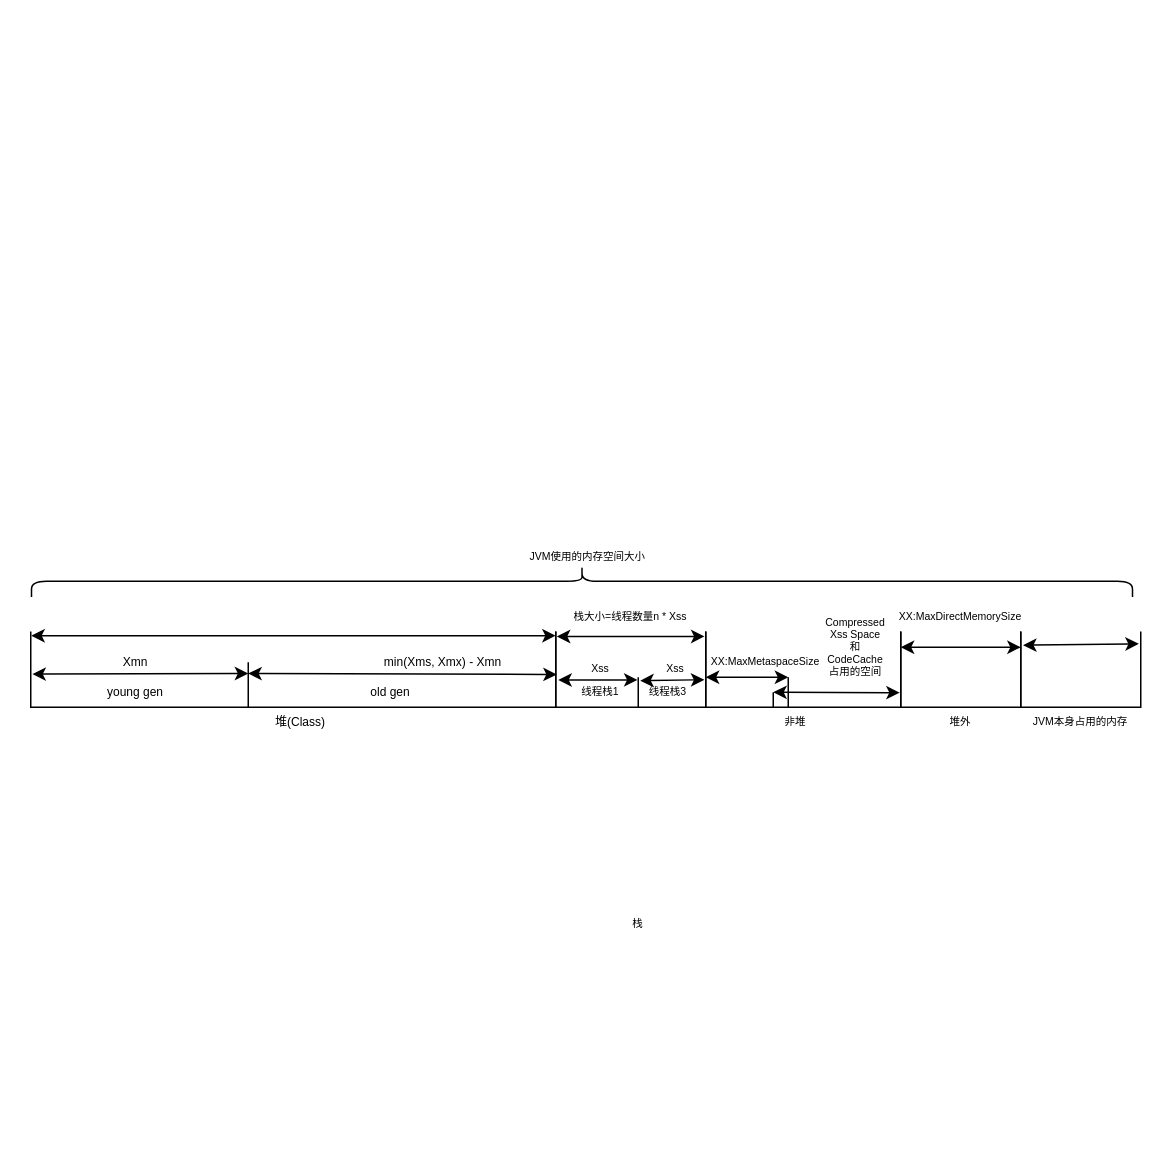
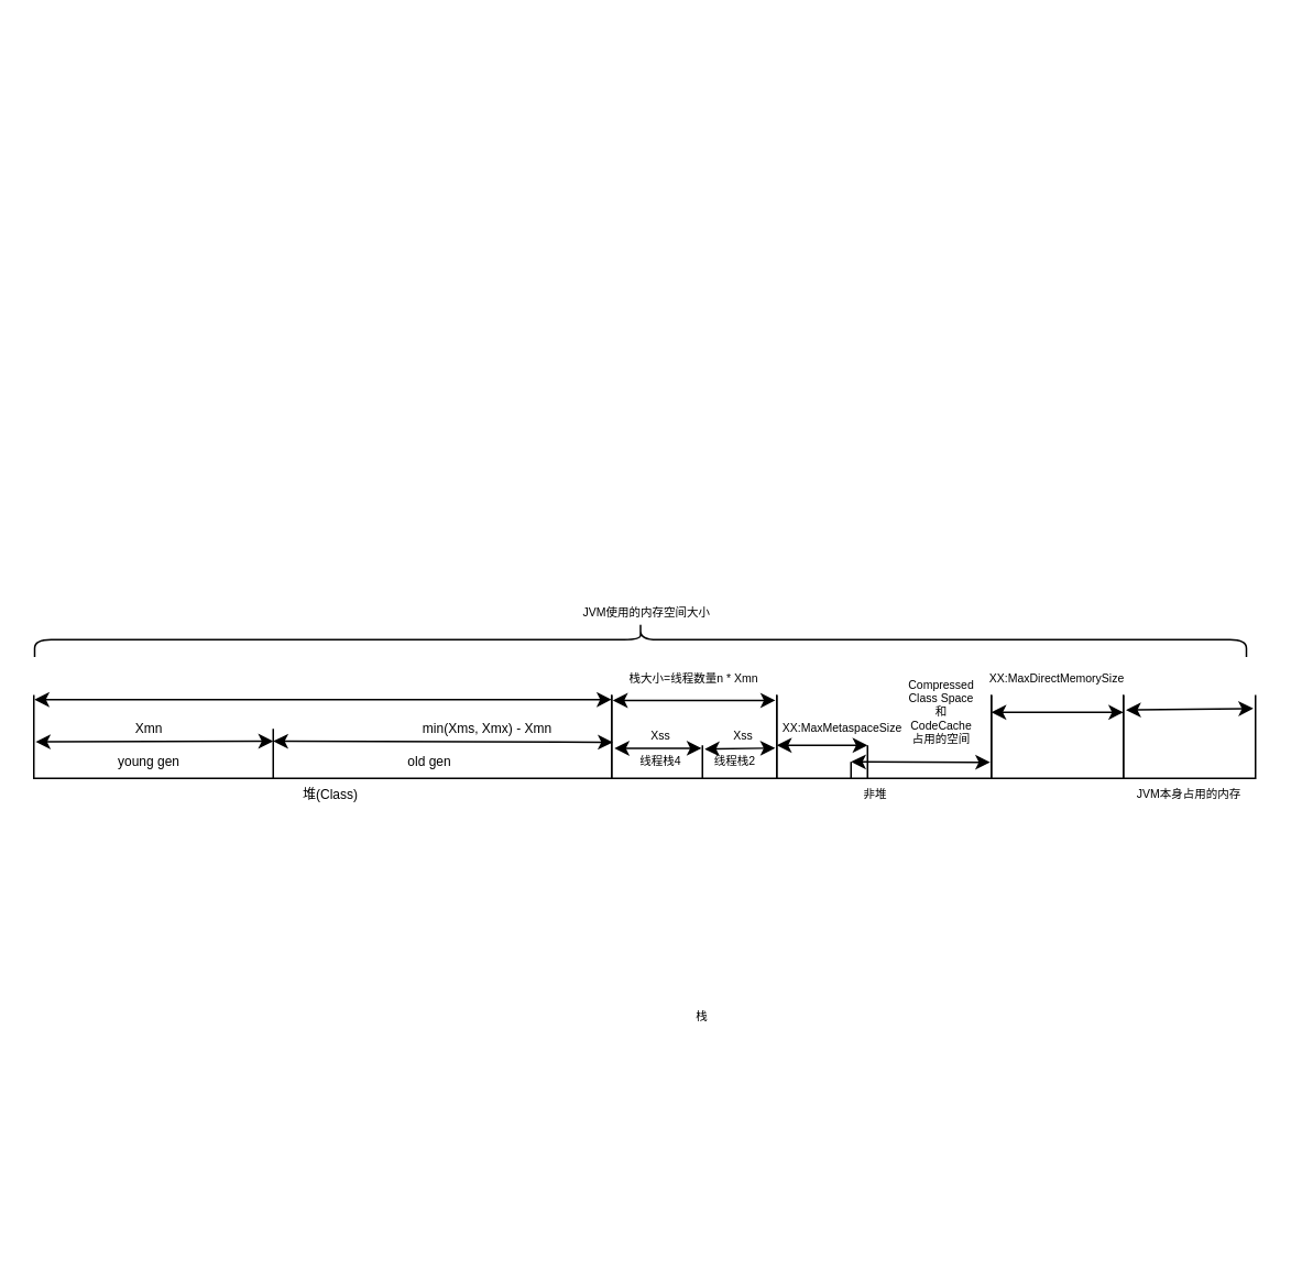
- <mxCell id="22" value="栈大小=线程数量n * Xss" style="text;html=1;strokeColor=none;fillColor=none;align=center;verticalAlign=middle;whiteSpace=wrap;rounded=0;fontSize=7;" vertex="1" parent="1"><mxGeometry x="380" y="401" width="80" height="20" as="geometry" /></mxCell>
+ <mxCell id="22" value="栈大小=线程数量n * Xmn" style="text;html=1;strokeColor=none;fillColor=none;align=center;verticalAlign=middle;whiteSpace=wrap;rounded=0;fontSize=7;" vertex="1" parent="1"><mxGeometry x="380" y="401" width="80" height="20" as="geometry" /></mxCell>
- <mxCell id="29" value="Compressed Xss&amp;nbsp;Space和CodeCache占用的空间" style="text;html=1;strokeColor=none;fillColor=none;align=center;verticalAlign=middle;whiteSpace=wrap;rounded=0;fontSize=7;" vertex="1" parent="1"><mxGeometry x="550" y="406" width="40" height="50" as="geometry" /></mxCell>
+ <mxCell id="29" value="Compressed Class&amp;nbsp;Space和CodeCache占用的空间" style="text;html=1;strokeColor=none;fillColor=none;align=center;verticalAlign=middle;whiteSpace=wrap;rounded=0;fontSize=7;" vertex="1" parent="1"><mxGeometry x="550" y="406" width="40" height="50" as="geometry" /></mxCell>
- <mxCell id="20" value="线程栈1" style="text;html=1;strokeColor=none;fillColor=none;align=center;verticalAlign=middle;whiteSpace=wrap;rounded=0;fontSize=7;" vertex="1" parent="1"><mxGeometry x="380" y="451" width="40" height="20" as="geometry" /></mxCell>
+ <mxCell id="20" value="线程栈4" style="text;html=1;strokeColor=none;fillColor=none;align=center;verticalAlign=middle;whiteSpace=wrap;rounded=0;fontSize=7;" vertex="1" parent="1"><mxGeometry x="380" y="451" width="40" height="20" as="geometry" /></mxCell>
- <mxCell id="21" value="线程栈3" style="text;html=1;strokeColor=none;fillColor=none;align=center;verticalAlign=middle;whiteSpace=wrap;rounded=0;fontSize=7;" vertex="1" parent="1"><mxGeometry x="425" y="451" width="40" height="20" as="geometry" /></mxCell>
+ <mxCell id="21" value="线程栈2" style="text;html=1;strokeColor=none;fillColor=none;align=center;verticalAlign=middle;whiteSpace=wrap;rounded=0;fontSize=7;" vertex="1" parent="1"><mxGeometry x="425" y="451" width="40" height="20" as="geometry" /></mxCell>
- <mxCell id="34" value="堆外" style="text;html=1;strokeColor=none;fillColor=none;align=center;verticalAlign=middle;whiteSpace=wrap;rounded=0;fontSize=7;" vertex="1" parent="1"><mxGeometry x="620" y="471" width="40" height="20" as="geometry" /></mxCell>
